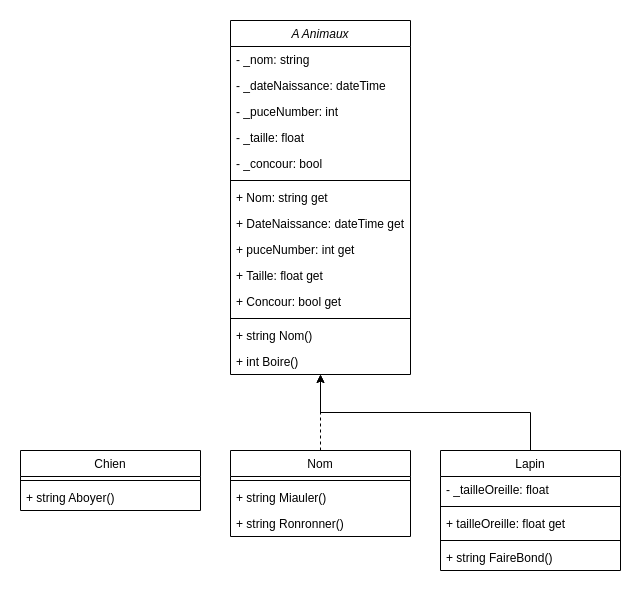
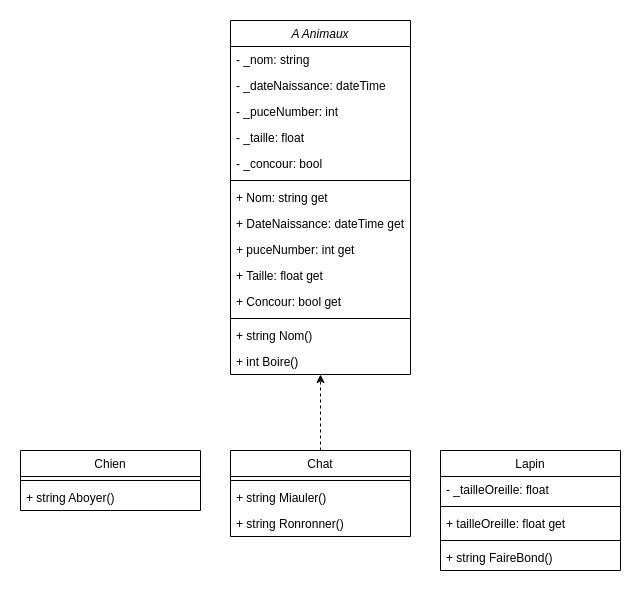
- <mxCell id="22" style="edgeStyle=orthogonalEdgeStyle;rounded=0;orthogonalLoop=1;jettySize=auto;html=1;exitX=0.5;exitY=0;exitDx=0;exitDy=0;" edge="1" parent="1" source="23" target="2"><mxGeometry relative="1" as="geometry" /></mxCell>
- <mxCell id="18" value="Nom" style="swimlane;fontStyle=0;align=center;verticalAlign=top;childLayout=stackLayout;horizontal=1;startSize=26;horizontalStack=0;resizeParent=1;resizeLast=0;collapsible=1;marginBottom=0;rounded=0;shadow=0;strokeWidth=1;" vertex="1" parent="1"><mxGeometry x="230" y="450" width="180" height="86" as="geometry"><mxRectangle x="340" y="380" width="170" height="26" as="alternateBounds" /></mxGeometry></mxCell>
+ <mxCell id="18" value="Chat" style="swimlane;fontStyle=0;align=center;verticalAlign=top;childLayout=stackLayout;horizontal=1;startSize=26;horizontalStack=0;resizeParent=1;resizeLast=0;collapsible=1;marginBottom=0;rounded=0;shadow=0;strokeWidth=1;" vertex="1" parent="1"><mxGeometry x="230" y="450" width="180" height="86" as="geometry"><mxRectangle x="340" y="380" width="170" height="26" as="alternateBounds" /></mxGeometry></mxCell>
